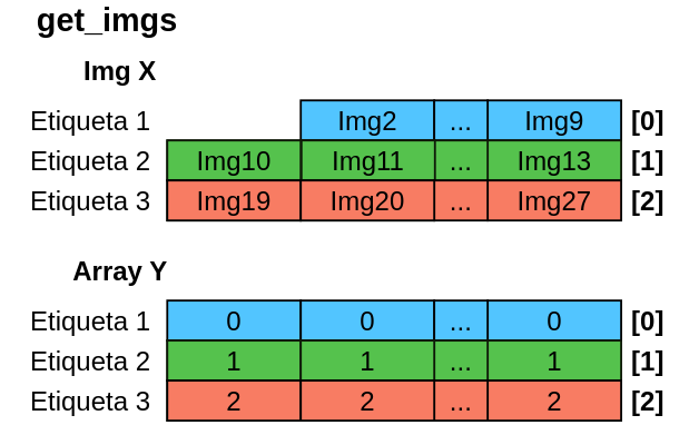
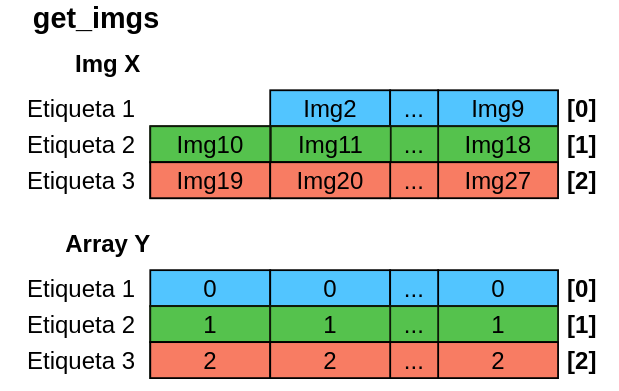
- <mxCell id="10" value="Img13" style="rounded=0;whiteSpace=wrap;html=1;fontFamily=Arial;fontSize=40;strokeWidth=3;fillColor=#55C24D;strokeColor=#0E1908;gradientColor=none;" parent="1" vertex="1"><mxGeometry x="730" y="210" width="200" height="60" as="geometry" /></mxCell>
+ <mxCell id="10" value="Img18" style="rounded=0;whiteSpace=wrap;html=1;fontFamily=Arial;fontSize=40;strokeWidth=3;fillColor=#55C24D;strokeColor=#0E1908;gradientColor=none;" parent="1" vertex="1"><mxGeometry x="730" y="210" width="200" height="60" as="geometry" /></mxCell>
